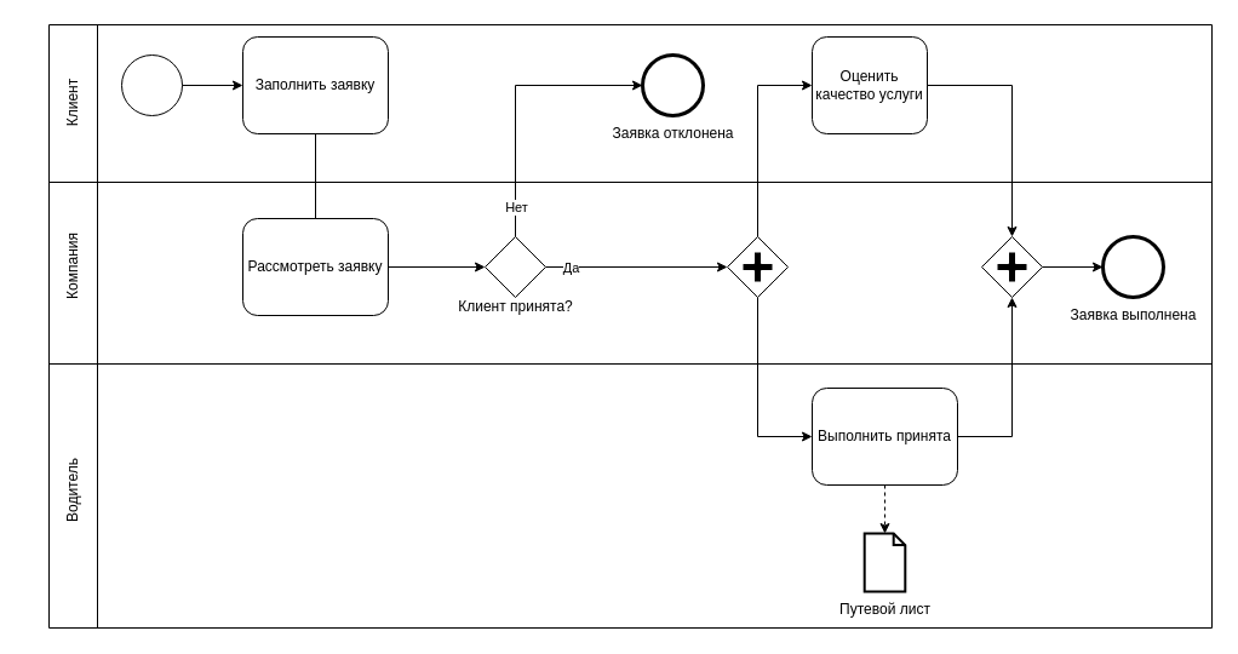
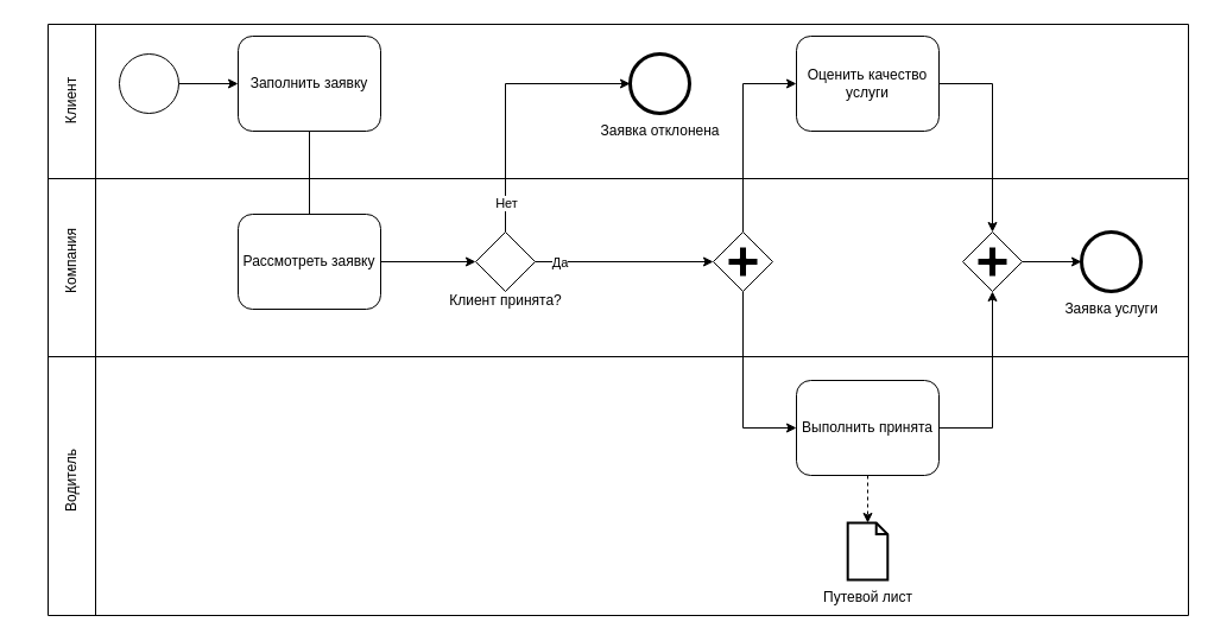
- <mxCell id="15" value="Оценить качество услуги" style="shape=ext;rounded=1;html=1;whiteSpace=wrap;" vertex="1" parent="1"><mxGeometry x="670" y="30" width="95" height="80" as="geometry" /></mxCell>
+ <mxCell id="15" value="Оценить качество услуги" style="shape=ext;rounded=1;html=1;whiteSpace=wrap;" vertex="1" parent="1"><mxGeometry x="670" y="30" width="120" height="80" as="geometry" /></mxCell>
- <mxCell id="29" value="Заявка выполнена" style="text;html=1;align=center;verticalAlign=middle;resizable=0;points=[];autosize=1;strokeColor=none;fillColor=none;" vertex="1" parent="1"><mxGeometry x="870" y="245" width="130" height="30" as="geometry" /></mxCell>
+ <mxCell id="29" value="Заявка услуги" style="text;html=1;align=center;verticalAlign=middle;resizable=0;points=[];autosize=1;strokeColor=none;fillColor=none;" vertex="1" parent="1"><mxGeometry x="870" y="245" width="130" height="30" as="geometry" /></mxCell>
